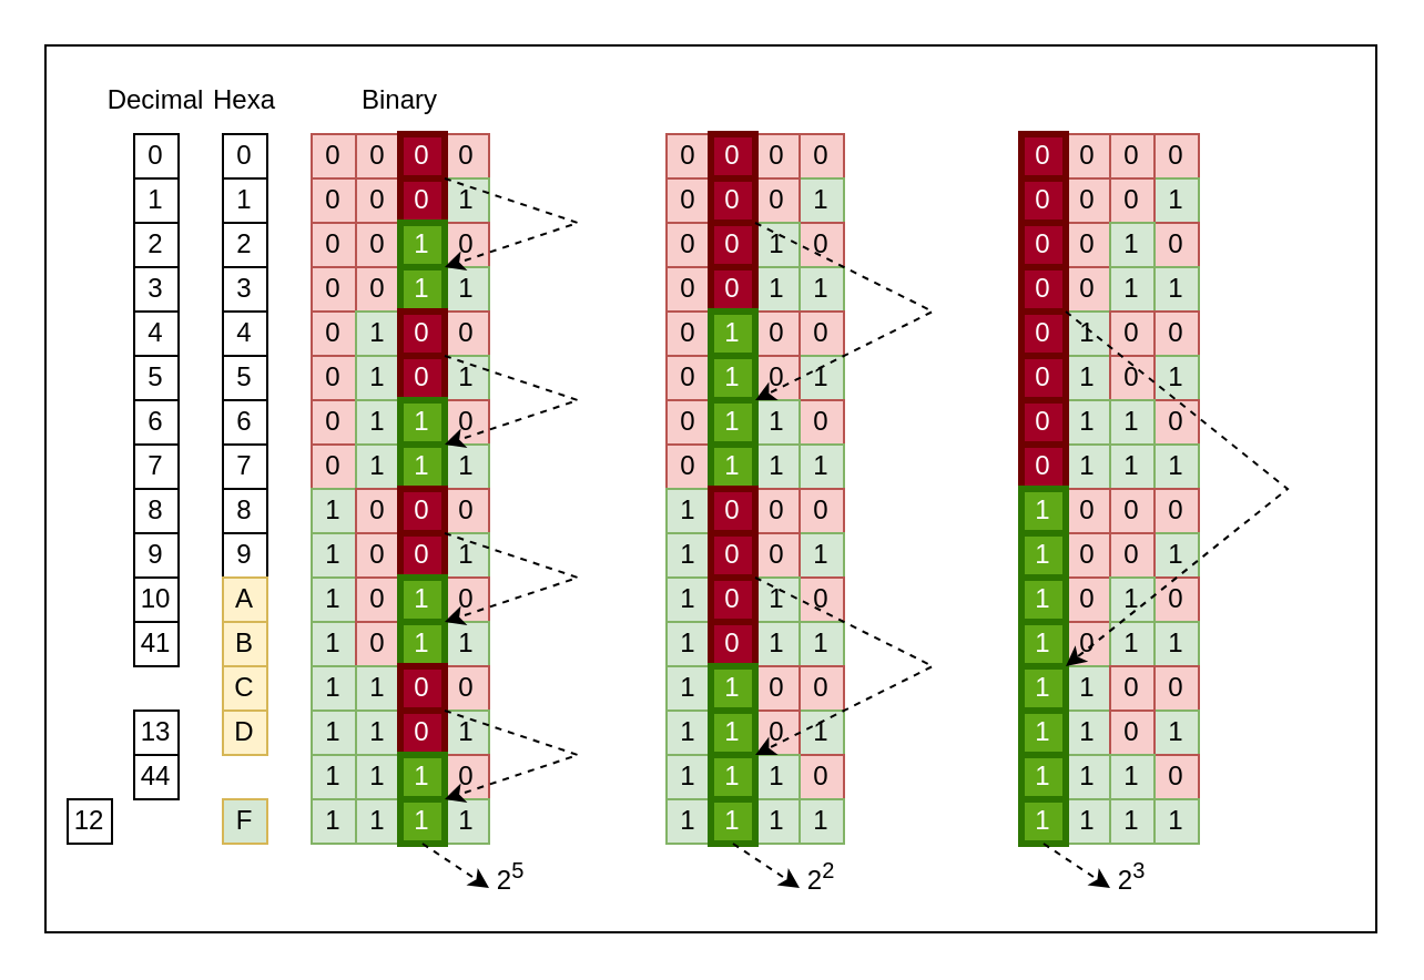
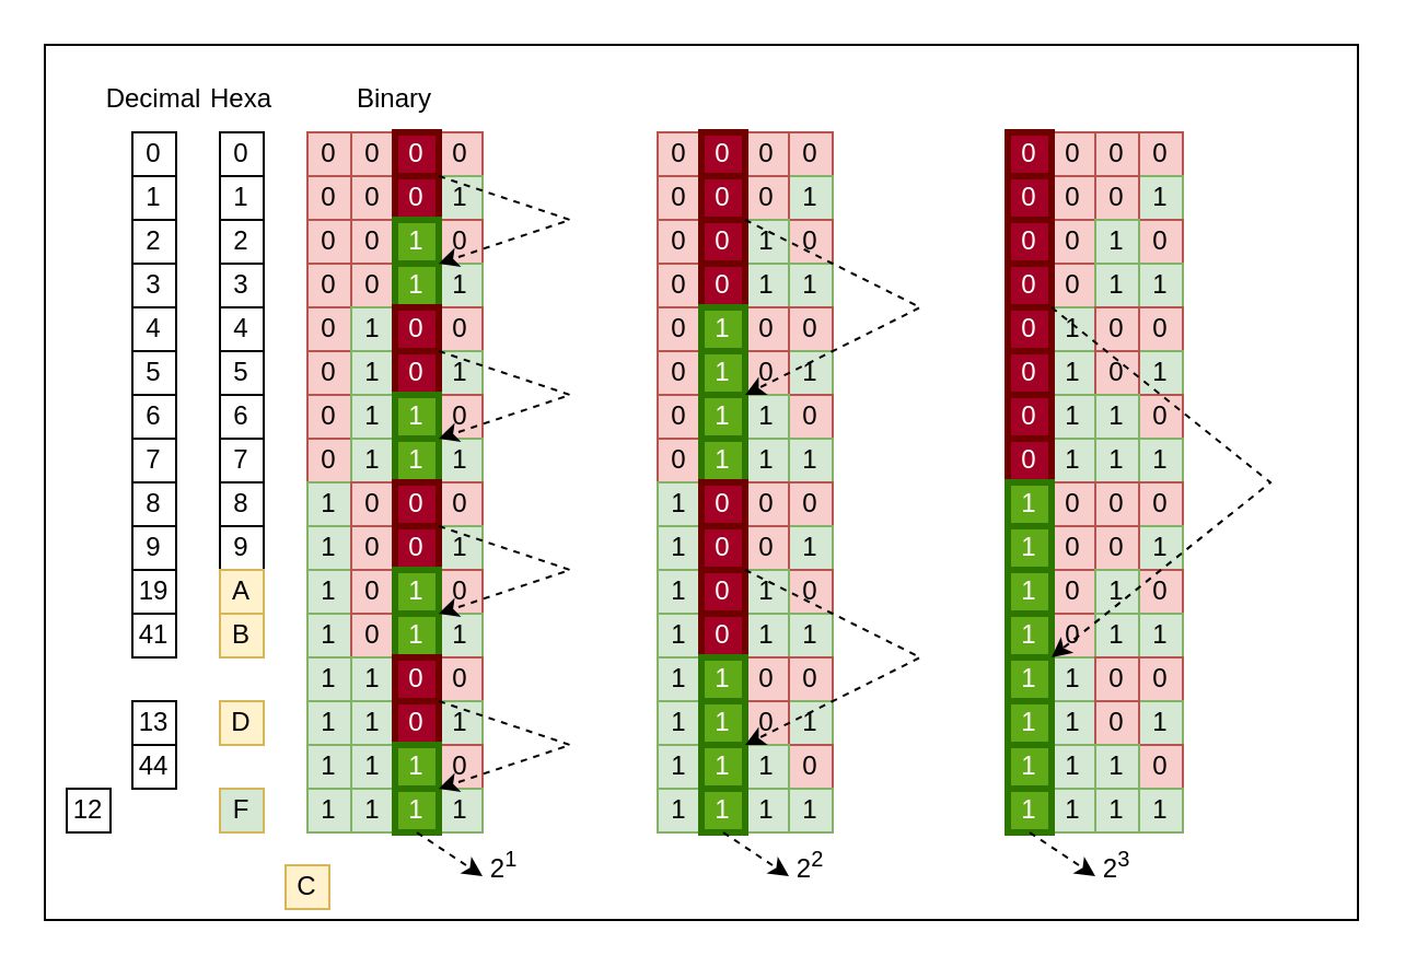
- <mxCell id="13" value="10" style="whiteSpace=wrap;html=1;aspect=fixed;" parent="1" vertex="1"><mxGeometry x="60" y="260" width="20" height="20" as="geometry" /></mxCell>
+ <mxCell id="13" value="19" style="whiteSpace=wrap;html=1;aspect=fixed;" parent="1" vertex="1"><mxGeometry x="60" y="260" width="20" height="20" as="geometry" /></mxCell>
- <mxCell id="31" value="C" style="whiteSpace=wrap;html=1;aspect=fixed;fillColor=#fff2cc;strokeColor=#d6b656;" parent="1" vertex="1"><mxGeometry x="100" y="300" width="20" height="20" as="geometry" /></mxCell>
+ <mxCell id="31" value="C" style="whiteSpace=wrap;html=1;aspect=fixed;fillColor=#fff2cc;strokeColor=#d6b656;" parent="1" vertex="1"><mxGeometry x="130" y="395" width="20" height="20" as="geometry" /></mxCell>
- <mxCell id="239" value="2&lt;sup&gt;5&lt;/sup&gt;" style="text;html=1;strokeColor=none;fillColor=none;align=center;verticalAlign=middle;whiteSpace=wrap;rounded=0;" vertex="1" parent="1"><mxGeometry x="200" y="380" width="60" height="30" as="geometry" /></mxCell>
+ <mxCell id="239" value="2&lt;sup&gt;1&lt;/sup&gt;" style="text;html=1;strokeColor=none;fillColor=none;align=center;verticalAlign=middle;whiteSpace=wrap;rounded=0;" vertex="1" parent="1"><mxGeometry x="200" y="380" width="60" height="30" as="geometry" /></mxCell>
